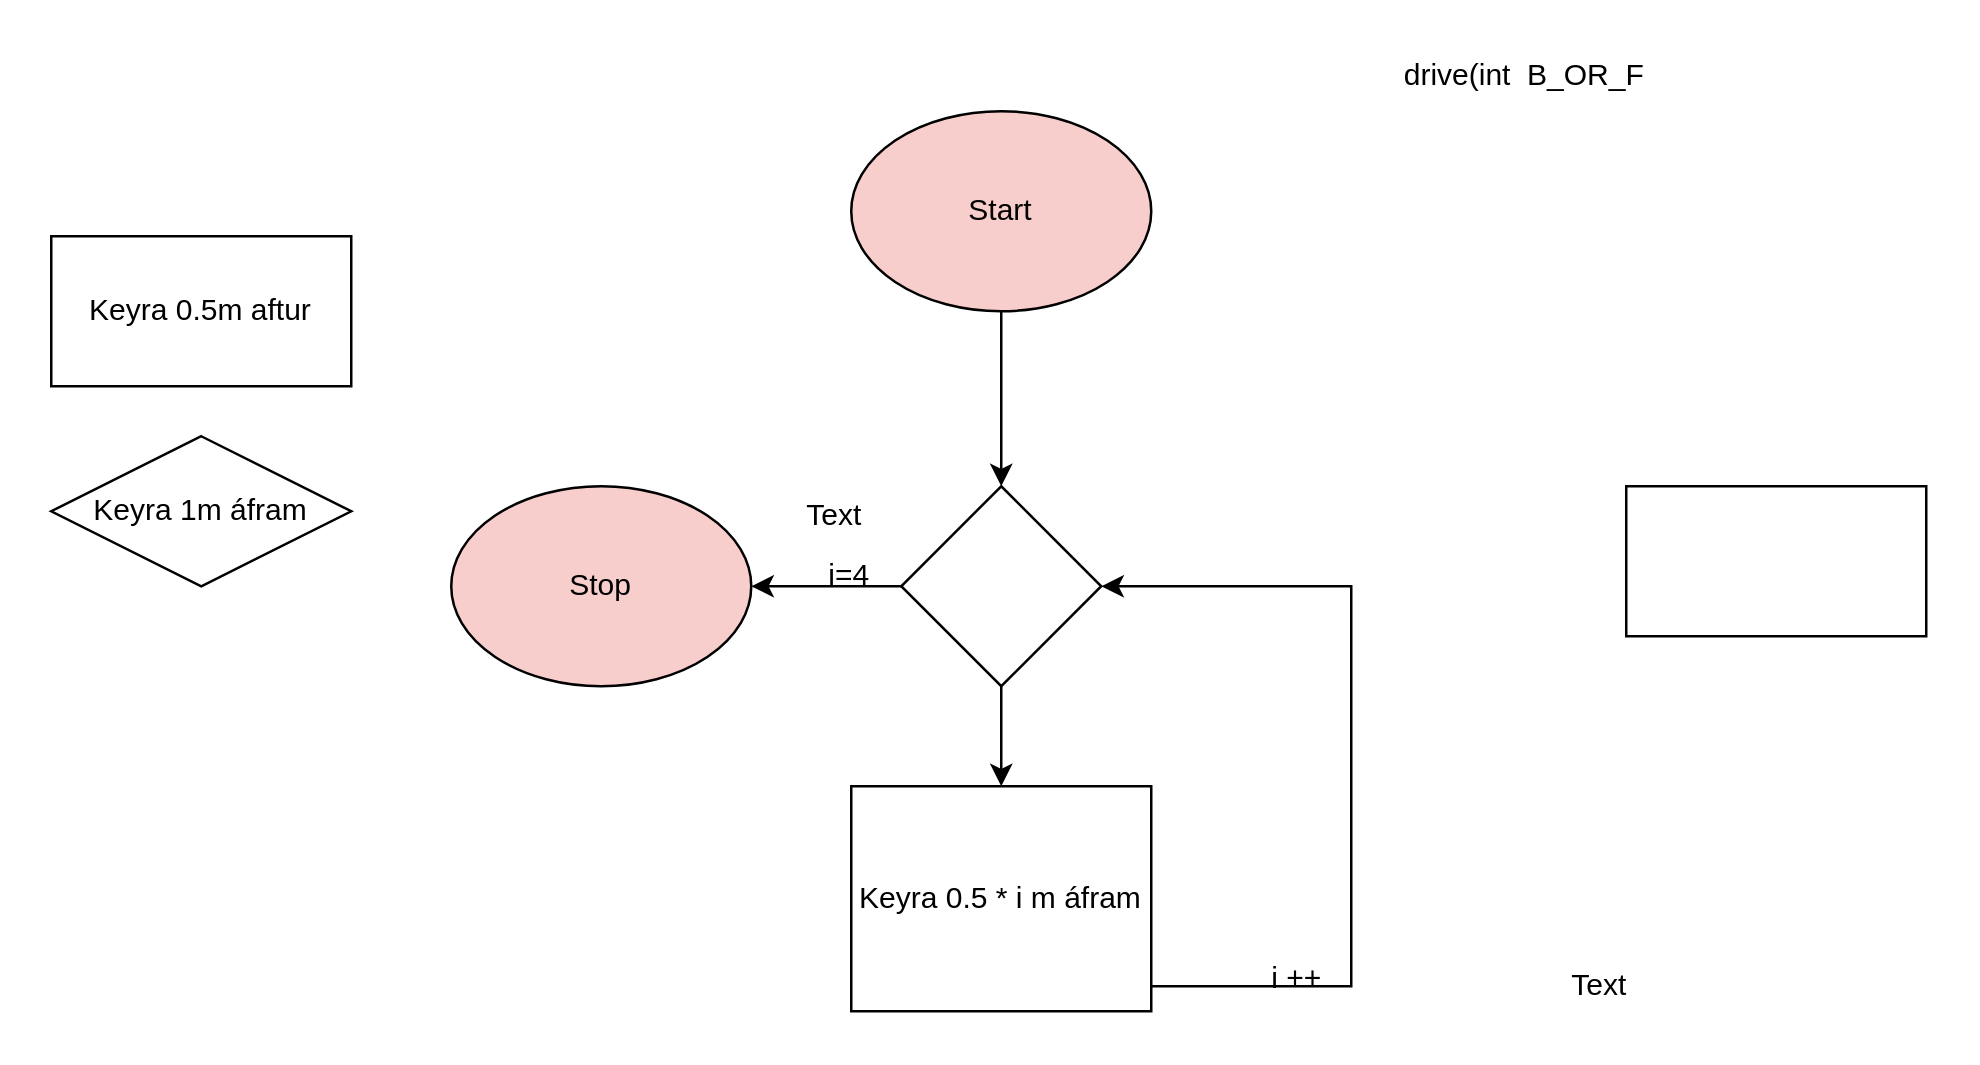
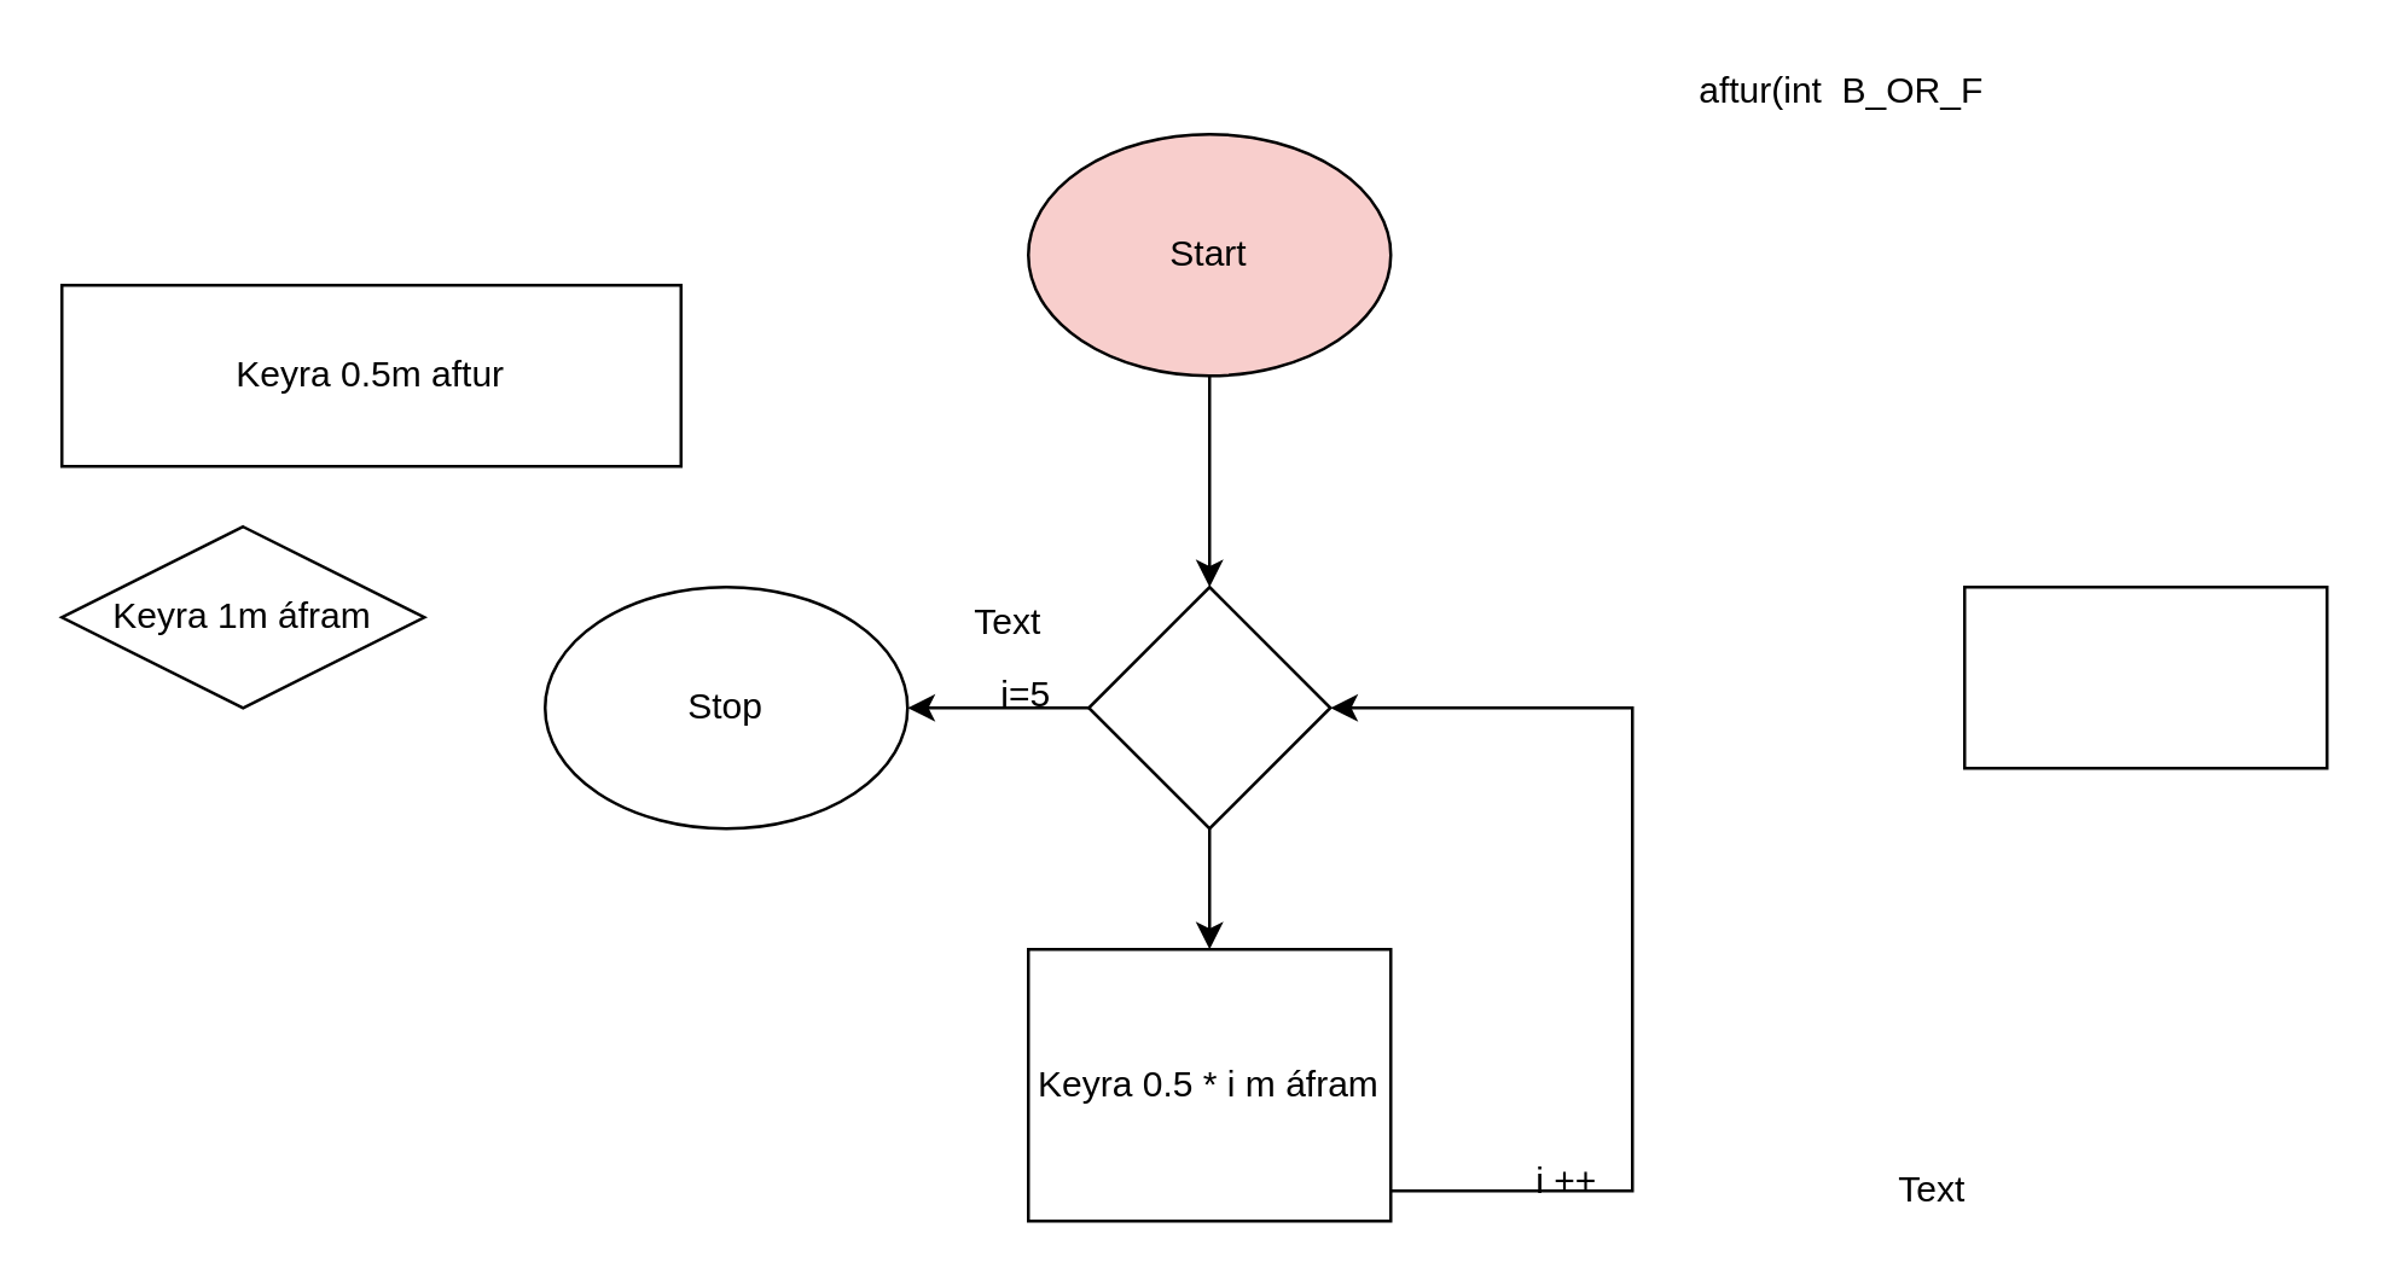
- <mxCell id="17" value="drive(int&amp;nbsp; B_OR_F" style="text;html=1;align=center;verticalAlign=middle;resizable=0;points=[];autosize=1;" vertex="1" parent="1"><mxGeometry x="554" y="20" width="110" height="20" as="geometry" /></mxCell>
+ <mxCell id="17" value="aftur(int&amp;nbsp; B_OR_F" style="text;html=1;align=center;verticalAlign=middle;resizable=0;points=[];autosize=1;" vertex="1" parent="1"><mxGeometry x="554" y="20" width="110" height="20" as="geometry" /></mxCell>
- <mxCell id="4" value="Keyra 0.5m aftur" style="rounded=0;whiteSpace=wrap;html=1;" vertex="1" parent="1"><mxGeometry x="20" y="94" width="120" height="60" as="geometry" /></mxCell>
+ <mxCell id="4" value="Keyra 0.5m aftur" style="rounded=0;whiteSpace=wrap;html=1;" vertex="1" parent="1"><mxGeometry x="20" y="94" width="205" height="60" as="geometry" /></mxCell>
- <mxCell id="15" value="i=4" style="text;html=1;align=center;verticalAlign=middle;resizable=0;points=[];autosize=1;" vertex="1" parent="1"><mxGeometry x="324" y="220" width="30" height="20" as="geometry" /></mxCell>
+ <mxCell id="15" value="i=5" style="text;html=1;align=center;verticalAlign=middle;resizable=0;points=[];autosize=1;" vertex="1" parent="1"><mxGeometry x="324" y="220" width="30" height="20" as="geometry" /></mxCell>
- <mxCell id="14" value="Stop" style="ellipse;whiteSpace=wrap;html=1;fillColor=#f8cecc;" vertex="1" parent="1"><mxGeometry x="180" y="194" width="120" height="80" as="geometry" /></mxCell>
+ <mxCell id="14" value="Stop" style="ellipse;whiteSpace=wrap;html=1;" vertex="1" parent="1"><mxGeometry x="180" y="194" width="120" height="80" as="geometry" /></mxCell>
